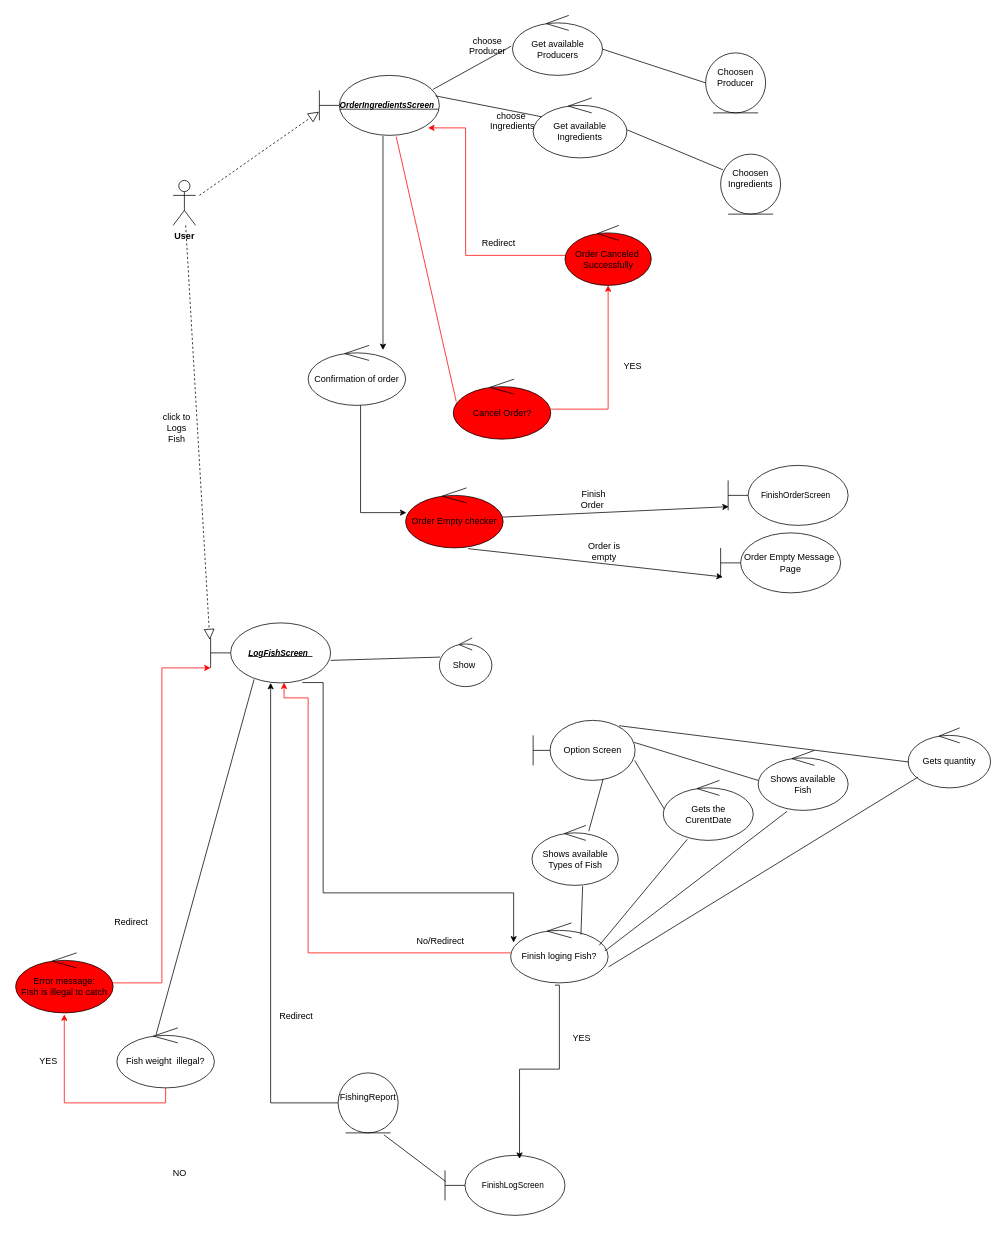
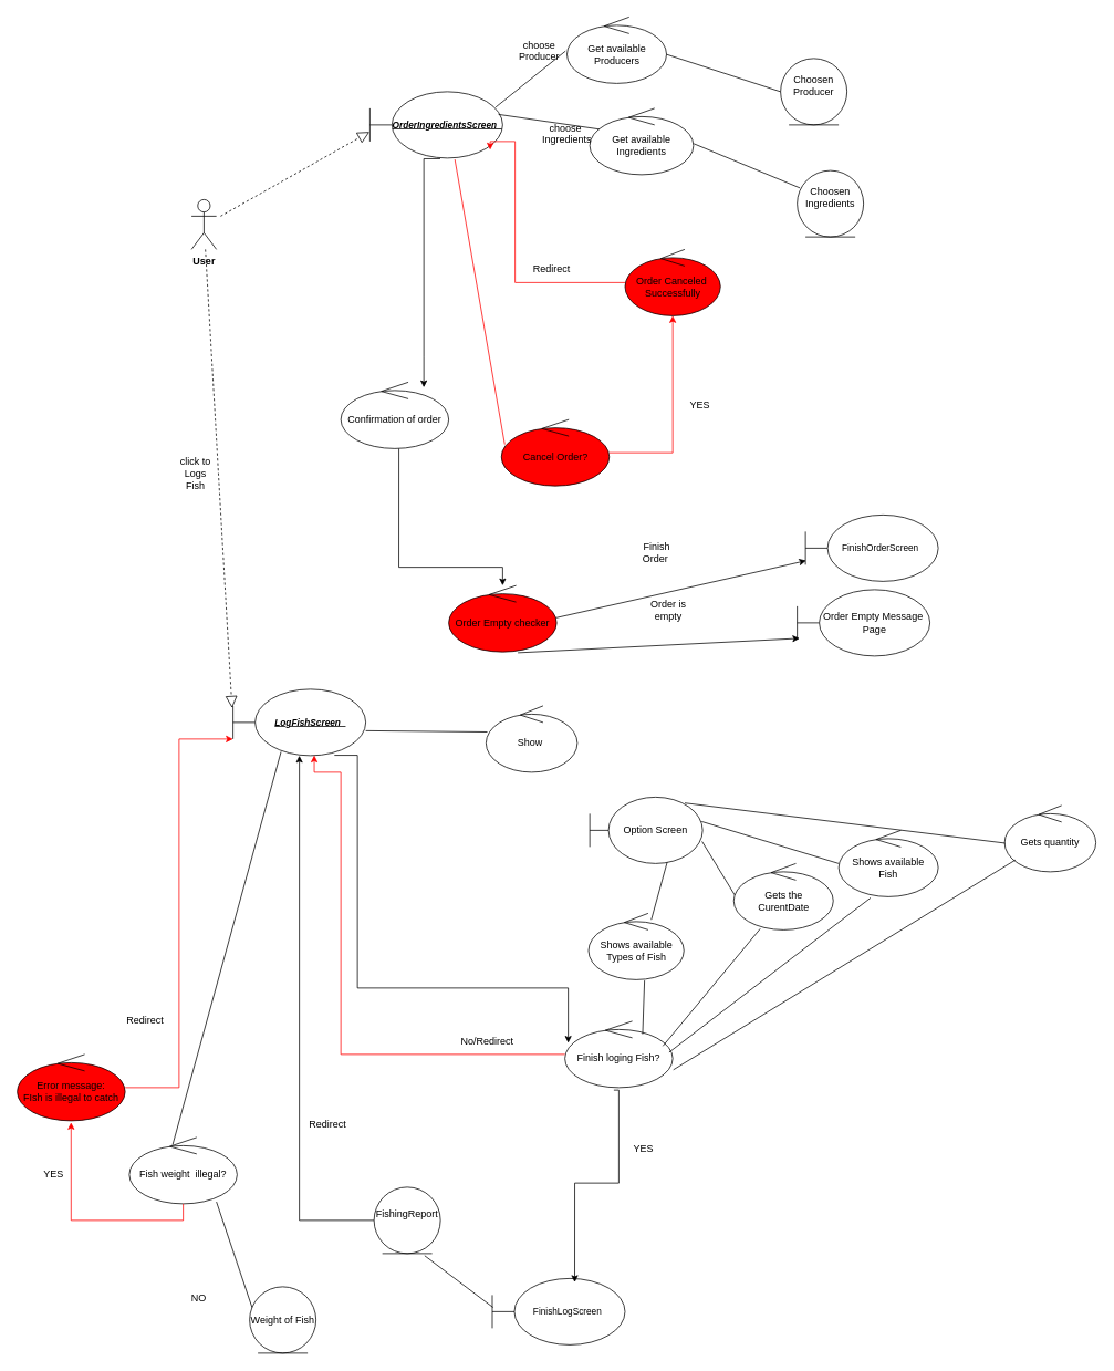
- <mxCell id="3" value="&lt;font style=&quot;font-size: 11px;&quot;&gt;&lt;b&gt;&lt;i&gt;&lt;u&gt;OrderIngredientsScreen&amp;nbsp;&amp;nbsp;&lt;/u&gt;&lt;/i&gt;&lt;/b&gt;&lt;/font&gt;" style="shape=umlBoundary;whiteSpace=wrap;html=1;" parent="1" vertex="1"><mxGeometry x="425" y="100" width="160" height="80" as="geometry" /></mxCell>
+ <mxCell id="3" value="&lt;font style=&quot;font-size: 11px;&quot;&gt;&lt;b&gt;&lt;i&gt;&lt;u&gt;OrderIngredientsScreen&amp;nbsp;&amp;nbsp;&lt;/u&gt;&lt;/i&gt;&lt;/b&gt;&lt;/font&gt;" style="shape=umlBoundary;whiteSpace=wrap;html=1;" parent="1" vertex="1"><mxGeometry x="445" y="110" width="160" height="80" as="geometry" /></mxCell>
- <mxCell id="64" value="Order Empty checker" style="ellipse;shape=umlControl;whiteSpace=wrap;html=1;fillColor=#FF0000;" parent="1" vertex="1"><mxGeometry x="540" y="650" width="130" height="80" as="geometry" /></mxCell>
+ <mxCell id="64" value="Order Empty checker" style="ellipse;shape=umlControl;whiteSpace=wrap;html=1;fillColor=#FF0000;" parent="1" vertex="1"><mxGeometry x="540" y="705" width="130" height="80" as="geometry" /></mxCell>
- <mxCell id="55" value="Show&amp;nbsp;" style="ellipse;shape=umlControl;whiteSpace=wrap;html=1;" parent="1" vertex="1"><mxGeometry x="585" y="850" width="70" height="65" as="geometry" /></mxCell>
+ <mxCell id="55" value="Show&amp;nbsp;" style="ellipse;shape=umlControl;whiteSpace=wrap;html=1;" parent="1" vertex="1"><mxGeometry x="585" y="850" width="110" height="80" as="geometry" /></mxCell>
+ <mxCell id="31" value="" style="endArrow=none;html=1;rounded=0;entryX=0.038;entryY=0.313;entryDx=0;entryDy=0;entryPerimeter=0;exitX=0.808;exitY=0.97;exitDx=0;exitDy=0;exitPerimeter=0;" parent="1" source="29" target="30" edge="1"><mxGeometry width="50" height="50" relative="1" as="geometry"><mxPoint x="200" y="1195" as="sourcePoint" /><mxPoint x="332.5" y="1155" as="targetPoint" /></mxGeometry></mxCell>
+ <mxCell id="30" value="Weight of Fish" style="ellipse;shape=umlEntity;whiteSpace=wrap;html=1;" parent="1" vertex="1"><mxGeometry x="300" y="1550" width="80" height="80" as="geometry" /></mxCell>
